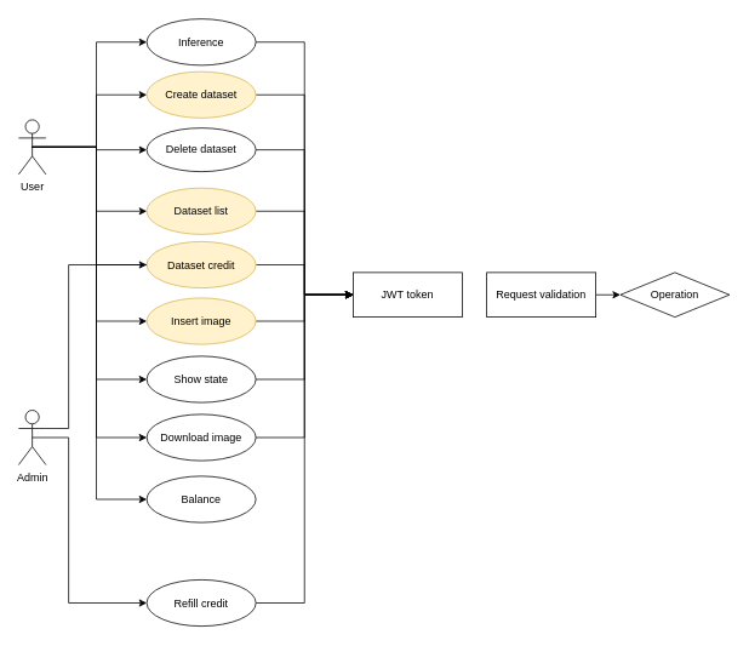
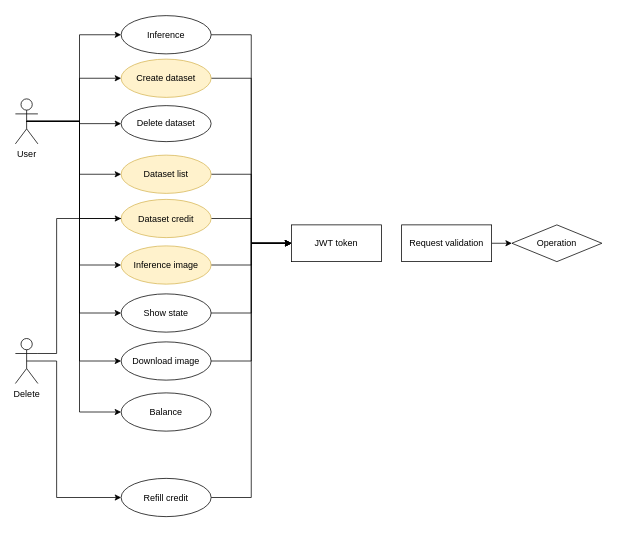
- <mxCell id="6" style="edgeStyle=orthogonalEdgeStyle;rounded=0;orthogonalLoop=1;jettySize=auto;html=1;exitX=1;exitY=0.5;exitDx=0;exitDy=0;entryX=0;entryY=0.5;entryDx=0;entryDy=0;" parent="1" source="7" target="33" edge="1"><mxGeometry relative="1" as="geometry" /></mxCell>
- <mxCell id="13" value="Insert image" style="ellipse;whiteSpace=wrap;html=1;fillColor=#fff2cc;strokeColor=#d6b656;" parent="1" vertex="1"><mxGeometry x="161" y="327" width="120" height="51" as="geometry" /></mxCell>
+ <mxCell id="13" value="Inference image" style="ellipse;whiteSpace=wrap;html=1;fillColor=#fff2cc;strokeColor=#d6b656;" parent="1" vertex="1"><mxGeometry x="161" y="327" width="120" height="51" as="geometry" /></mxCell>
- <mxCell id="2" value="Admin" style="shape=umlActor;verticalLabelPosition=bottom;verticalAlign=top;html=1;outlineConnect=0;" parent="1" vertex="1"><mxGeometry x="20" y="450.5" width="30" height="60" as="geometry" /></mxCell>
+ <mxCell id="2" value="Delete" style="shape=umlActor;verticalLabelPosition=bottom;verticalAlign=top;html=1;outlineConnect=0;" parent="1" vertex="1"><mxGeometry x="20" y="450.5" width="30" height="60" as="geometry" /></mxCell>
